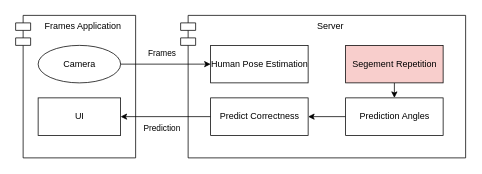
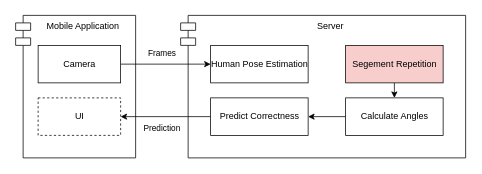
- <mxCell id="2" value="Frames Application" style="shape=module;align=left;spacingLeft=20;align=center;verticalAlign=top;" parent="1" vertex="1"><mxGeometry x="20" y="20" width="160" height="190" as="geometry" /></mxCell>
+ <mxCell id="2" value="Mobile Application" style="shape=module;align=left;spacingLeft=20;align=center;verticalAlign=top;" parent="1" vertex="1"><mxGeometry x="20" y="20" width="160" height="190" as="geometry" /></mxCell>
- <mxCell id="6" value="Camera" style="ellipse;html=1;" parent="1" vertex="1"><mxGeometry x="50" y="60" width="110" height="50" as="geometry" /></mxCell>
+ <mxCell id="6" value="Camera" style="html=1;" parent="1" vertex="1"><mxGeometry x="50" y="60" width="110" height="50" as="geometry" /></mxCell>
- <mxCell id="7" value="UI" style="html=1;" parent="1" vertex="1"><mxGeometry x="50" y="130" width="110" height="50" as="geometry" /></mxCell>
+ <mxCell id="7" value="UI" style="html=1;dashed=1;" parent="1" vertex="1"><mxGeometry x="50" y="130" width="110" height="50" as="geometry" /></mxCell>
- <mxCell id="12" value="Prediction Angles" style="html=1;" vertex="1" parent="1"><mxGeometry x="460" y="130" width="130" height="50" as="geometry" /></mxCell>
+ <mxCell id="12" value="Calculate Angles" style="html=1;" vertex="1" parent="1"><mxGeometry x="460" y="130" width="130" height="50" as="geometry" /></mxCell>
